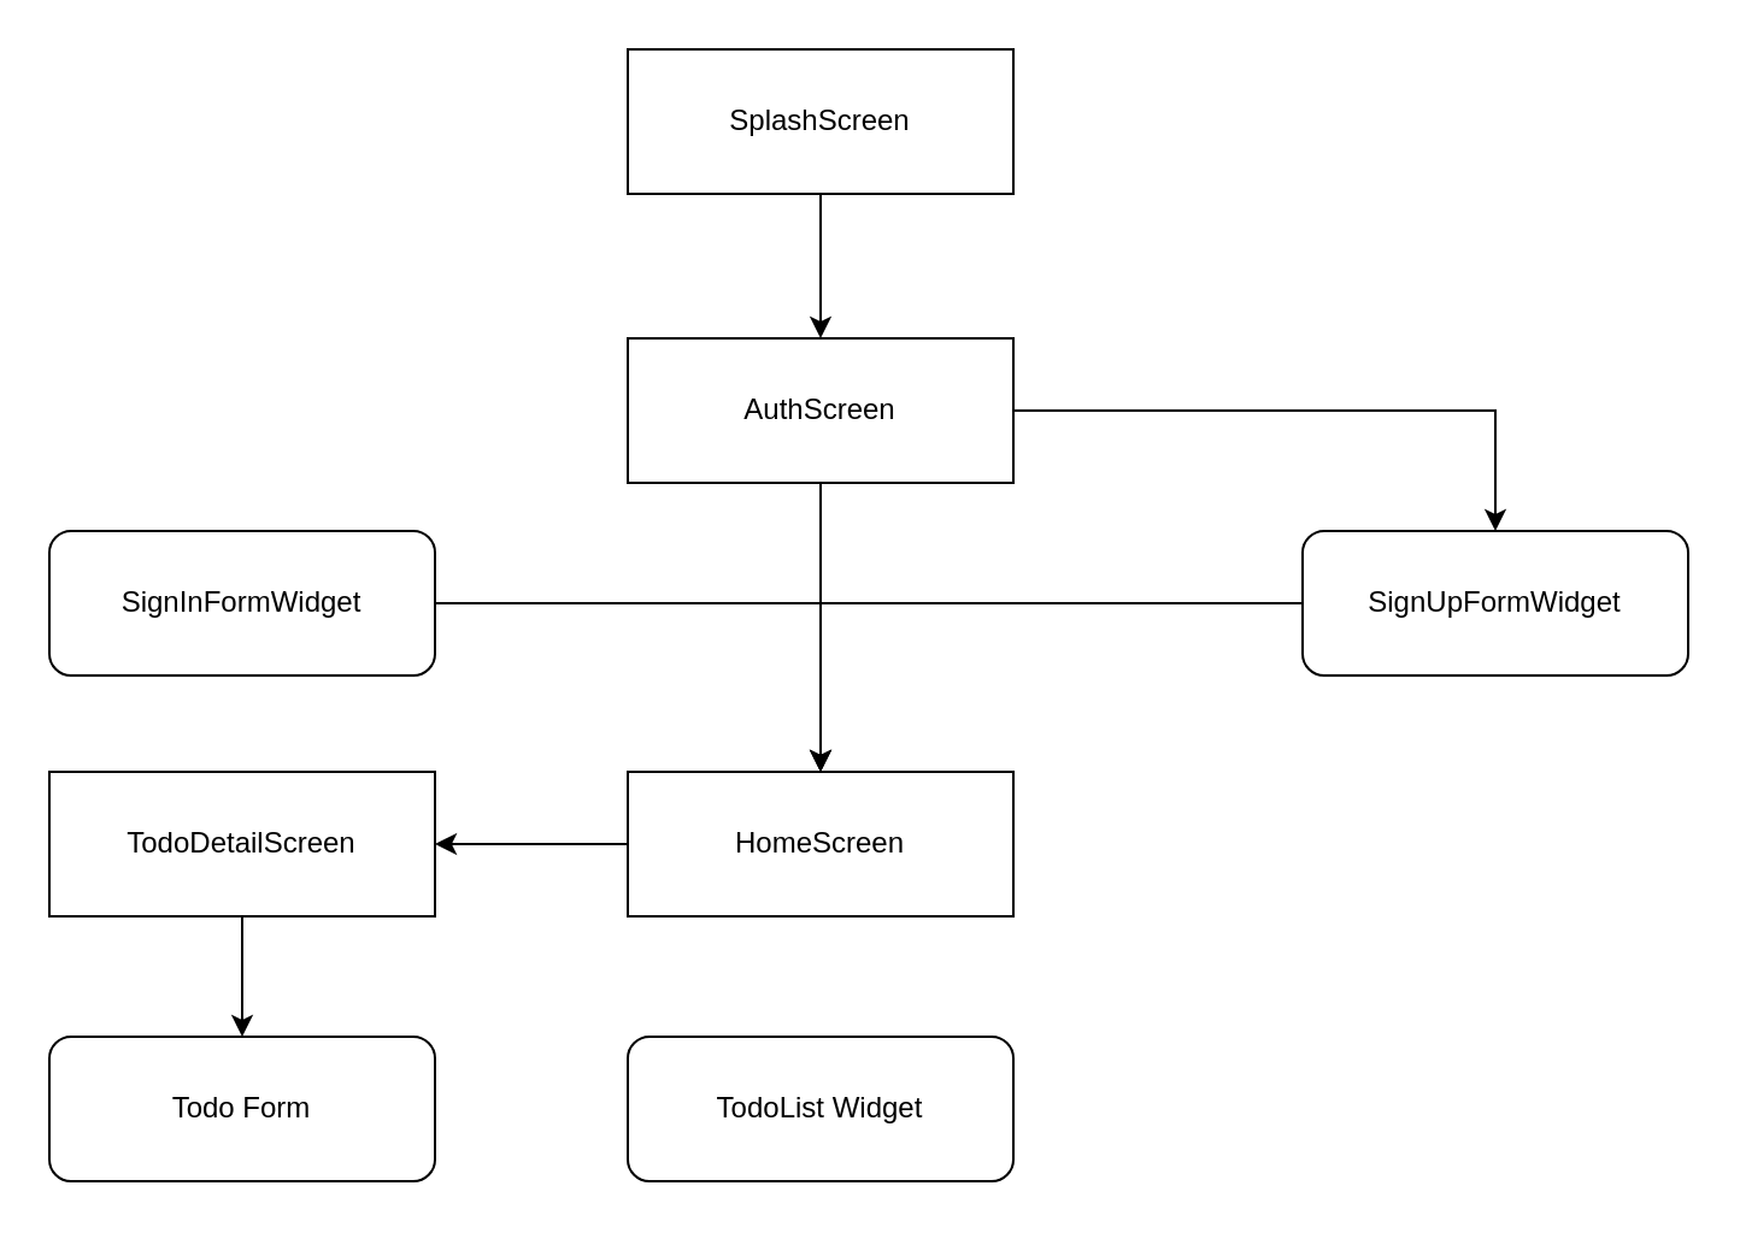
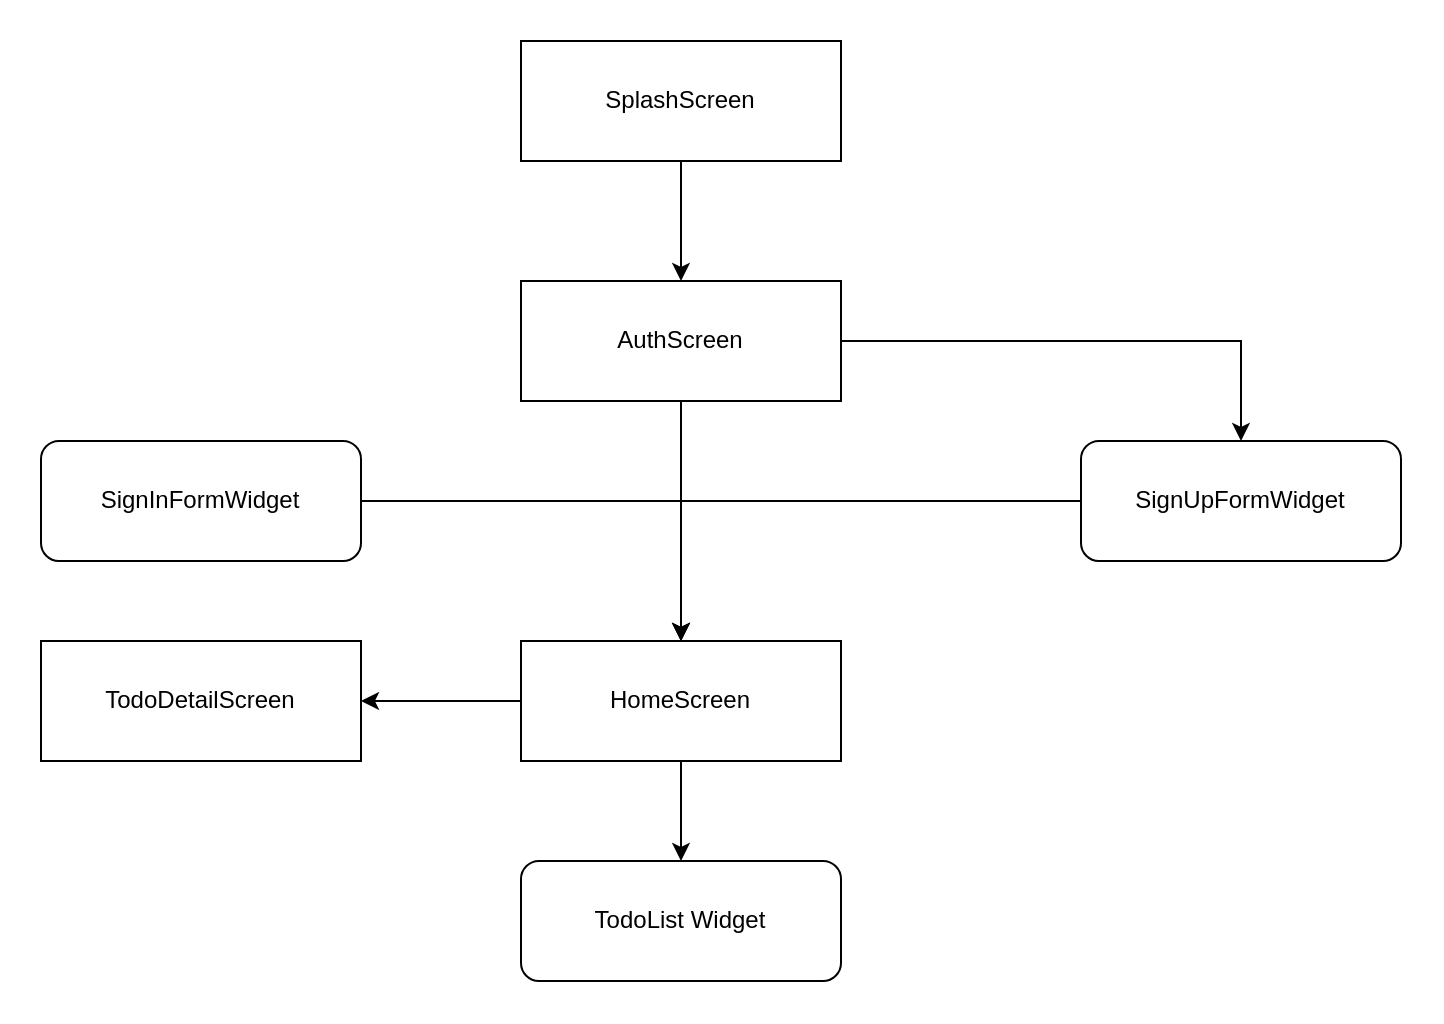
- <mxCell id="15" value="" style="edgeStyle=orthogonalEdgeStyle;rounded=0;orthogonalLoop=1;jettySize=auto;html=1;" edge="1" parent="1" source="16" target="17"><mxGeometry relative="1" as="geometry" /></mxCell>
+ <mxCell id="11" value="" style="edgeStyle=orthogonalEdgeStyle;rounded=0;orthogonalLoop=1;jettySize=auto;html=1;" edge="1" parent="1" source="13" target="14"><mxGeometry relative="1" as="geometry" /></mxCell>
- <mxCell id="17" value="Todo Form" style="rounded=1;whiteSpace=wrap;html=1;" vertex="1" parent="1"><mxGeometry x="20" y="430" width="160" height="60" as="geometry" /></mxCell>
